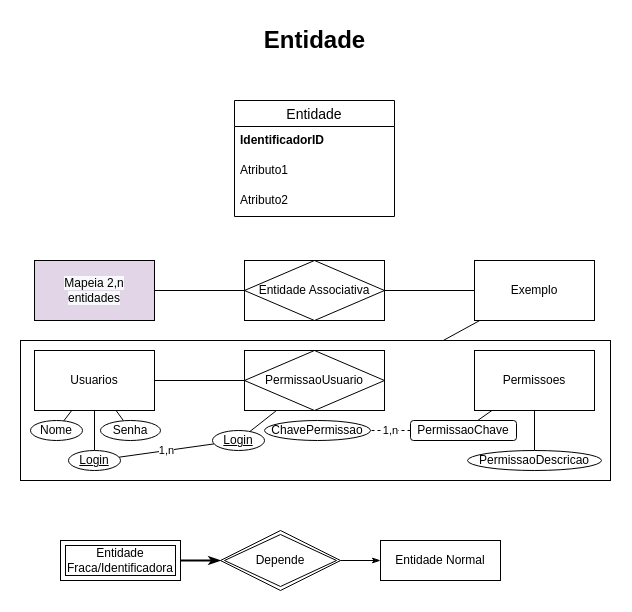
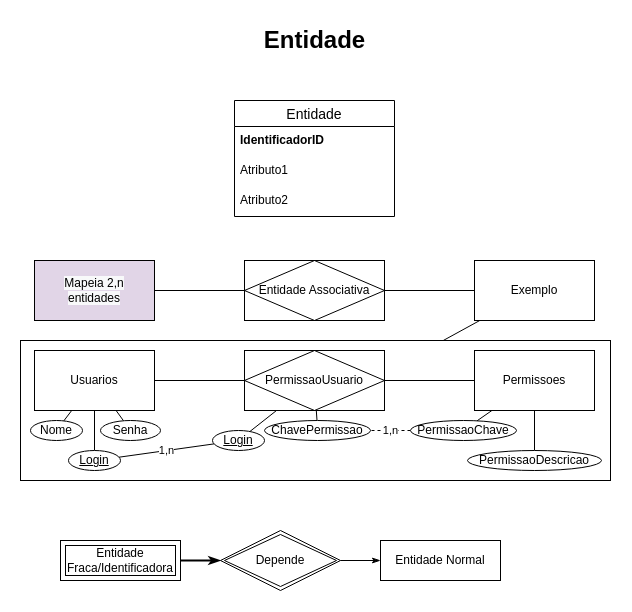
+ <mxCell id="14" value="" style="edgeStyle=none;rounded=0;orthogonalLoop=1;jettySize=auto;html=1;endArrow=none;endFill=0;" parent="1" source="16" target="17" edge="1"><mxGeometry relative="1" as="geometry" /></mxCell>
+ <mxCell id="28" style="edgeStyle=none;rounded=0;orthogonalLoop=1;jettySize=auto;html=1;endArrow=none;endFill=0;" parent="1" source="29" target="16" edge="1"><mxGeometry relative="1" as="geometry" /></mxCell>
- <mxCell id="32" value="PermissaoChave" style="whiteSpace=wrap;html=1;rounded=1;" parent="1" vertex="1"><mxGeometry x="410" y="420" width="106" height="20" as="geometry" /></mxCell>
+ <mxCell id="32" value="PermissaoChave" style="ellipse;whiteSpace=wrap;html=1;" parent="1" vertex="1"><mxGeometry x="410" y="420" width="106" height="20" as="geometry" /></mxCell>
